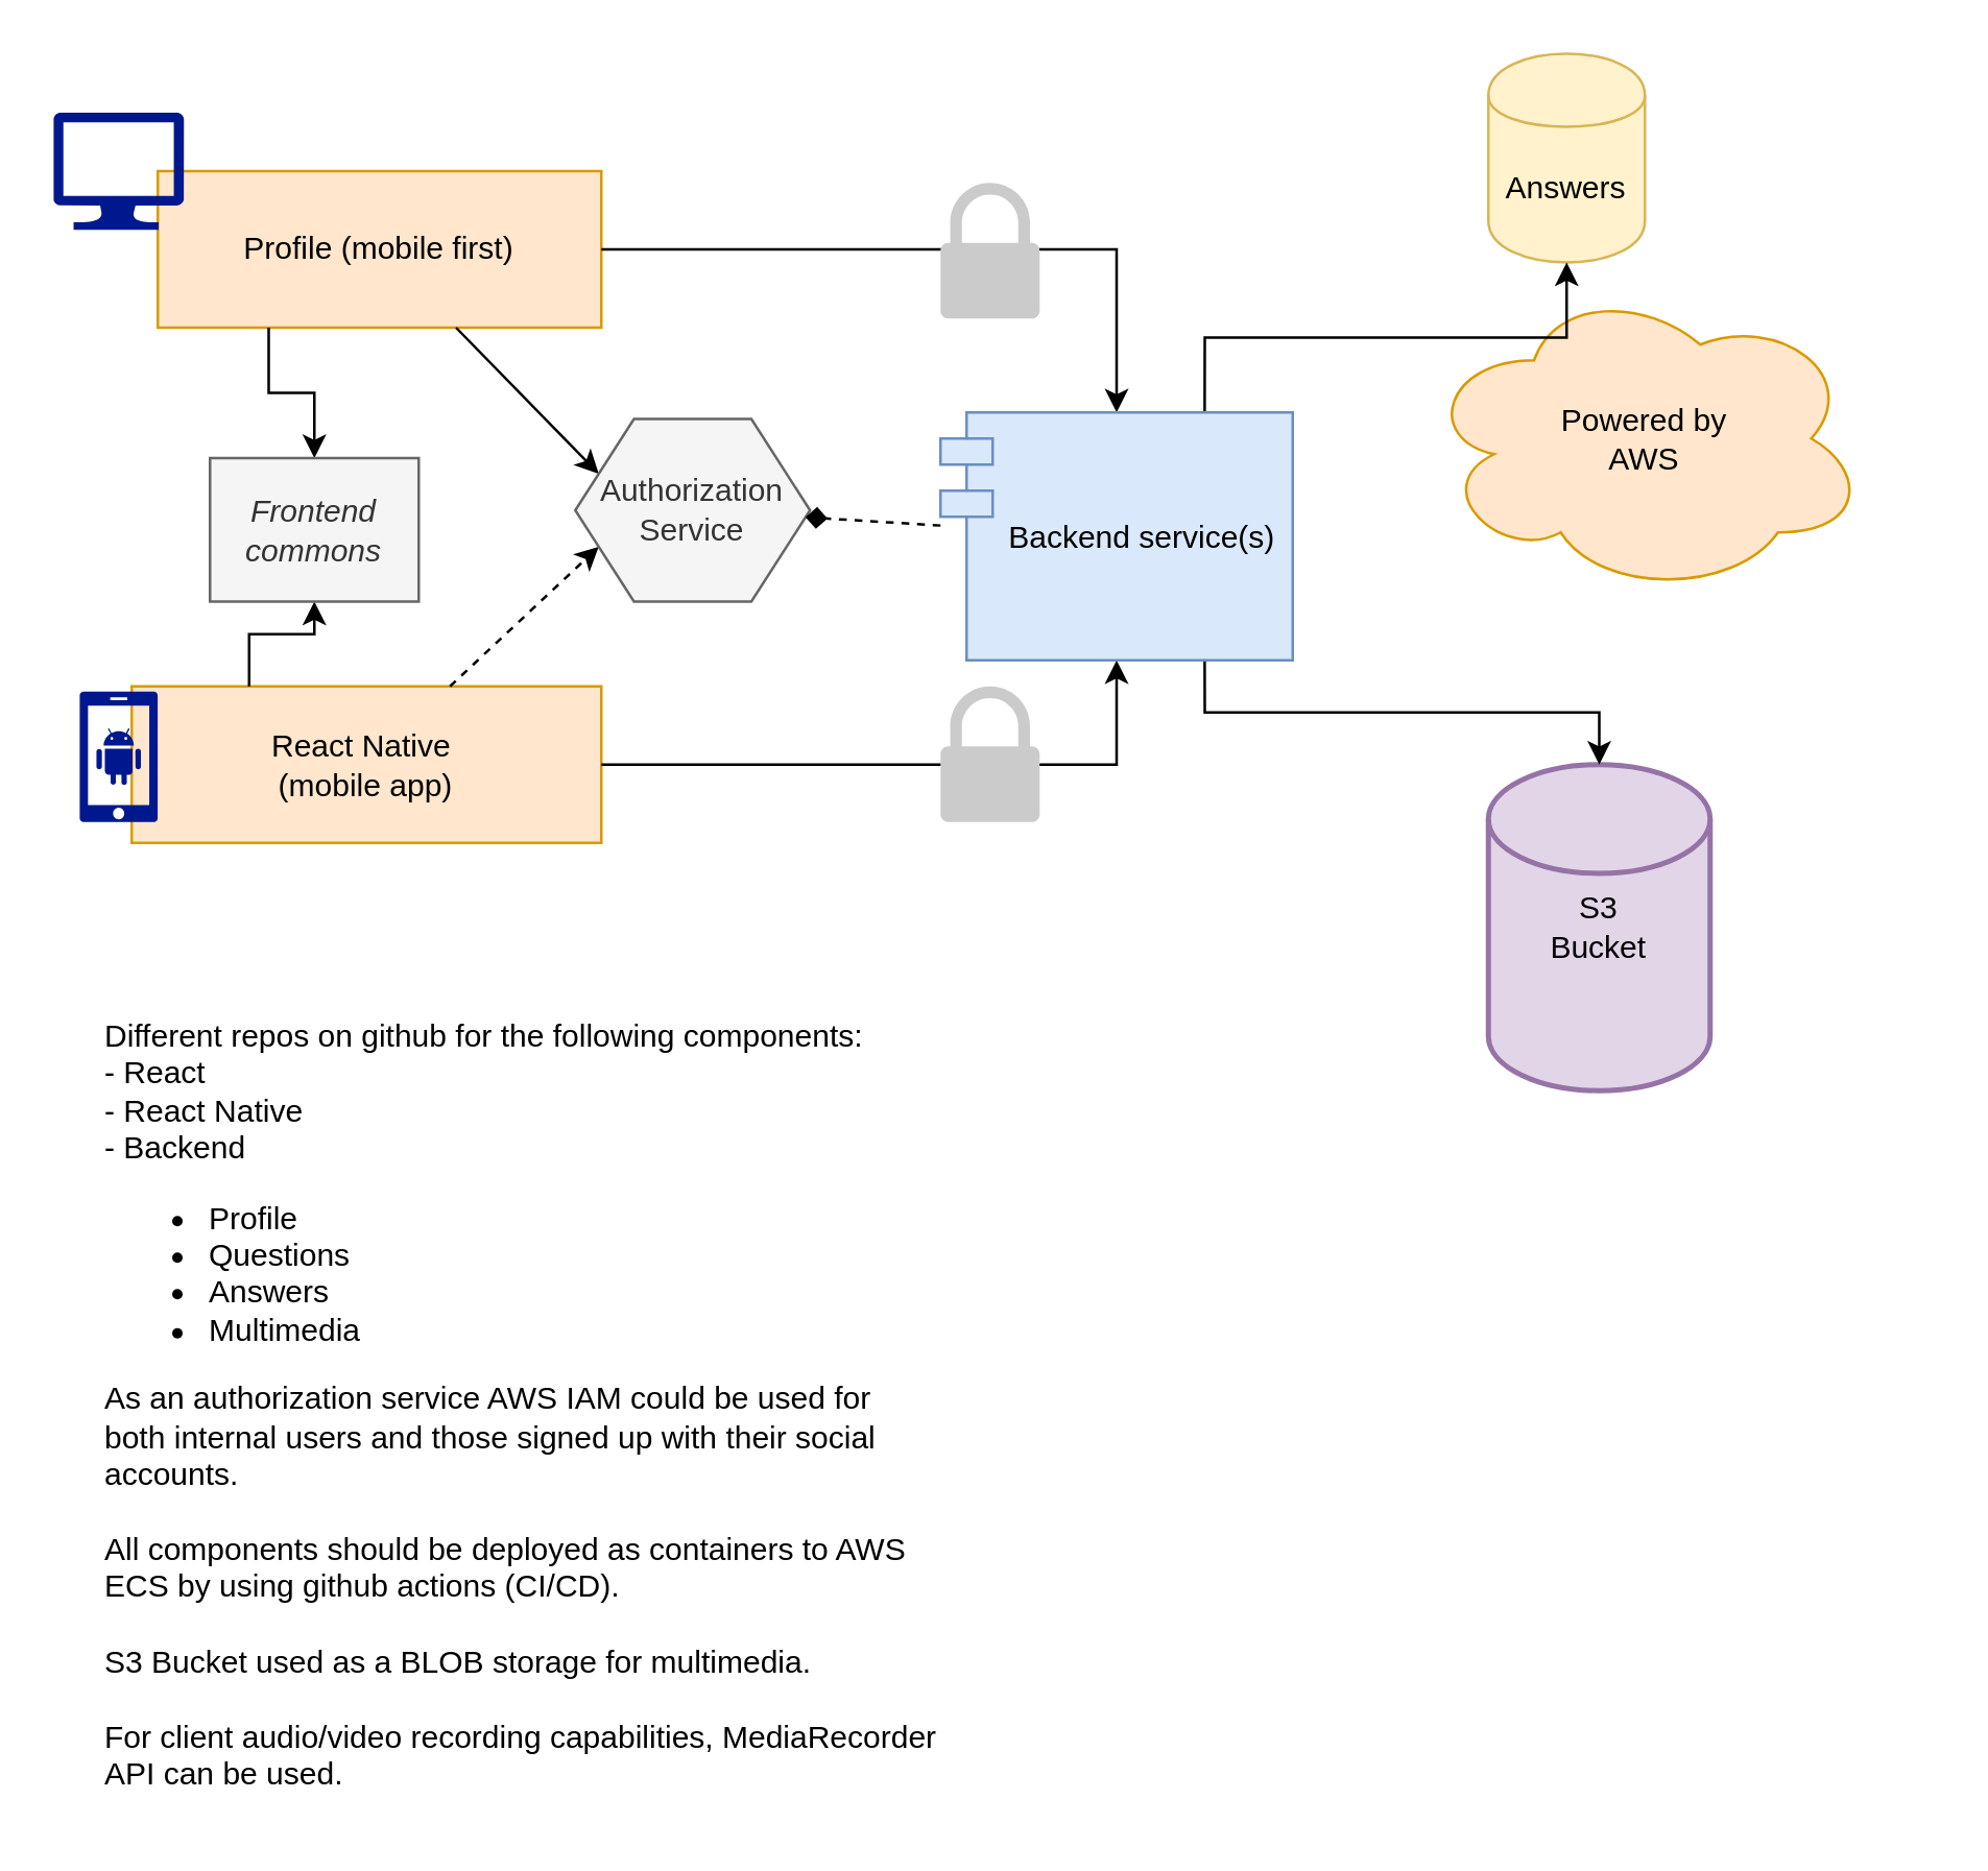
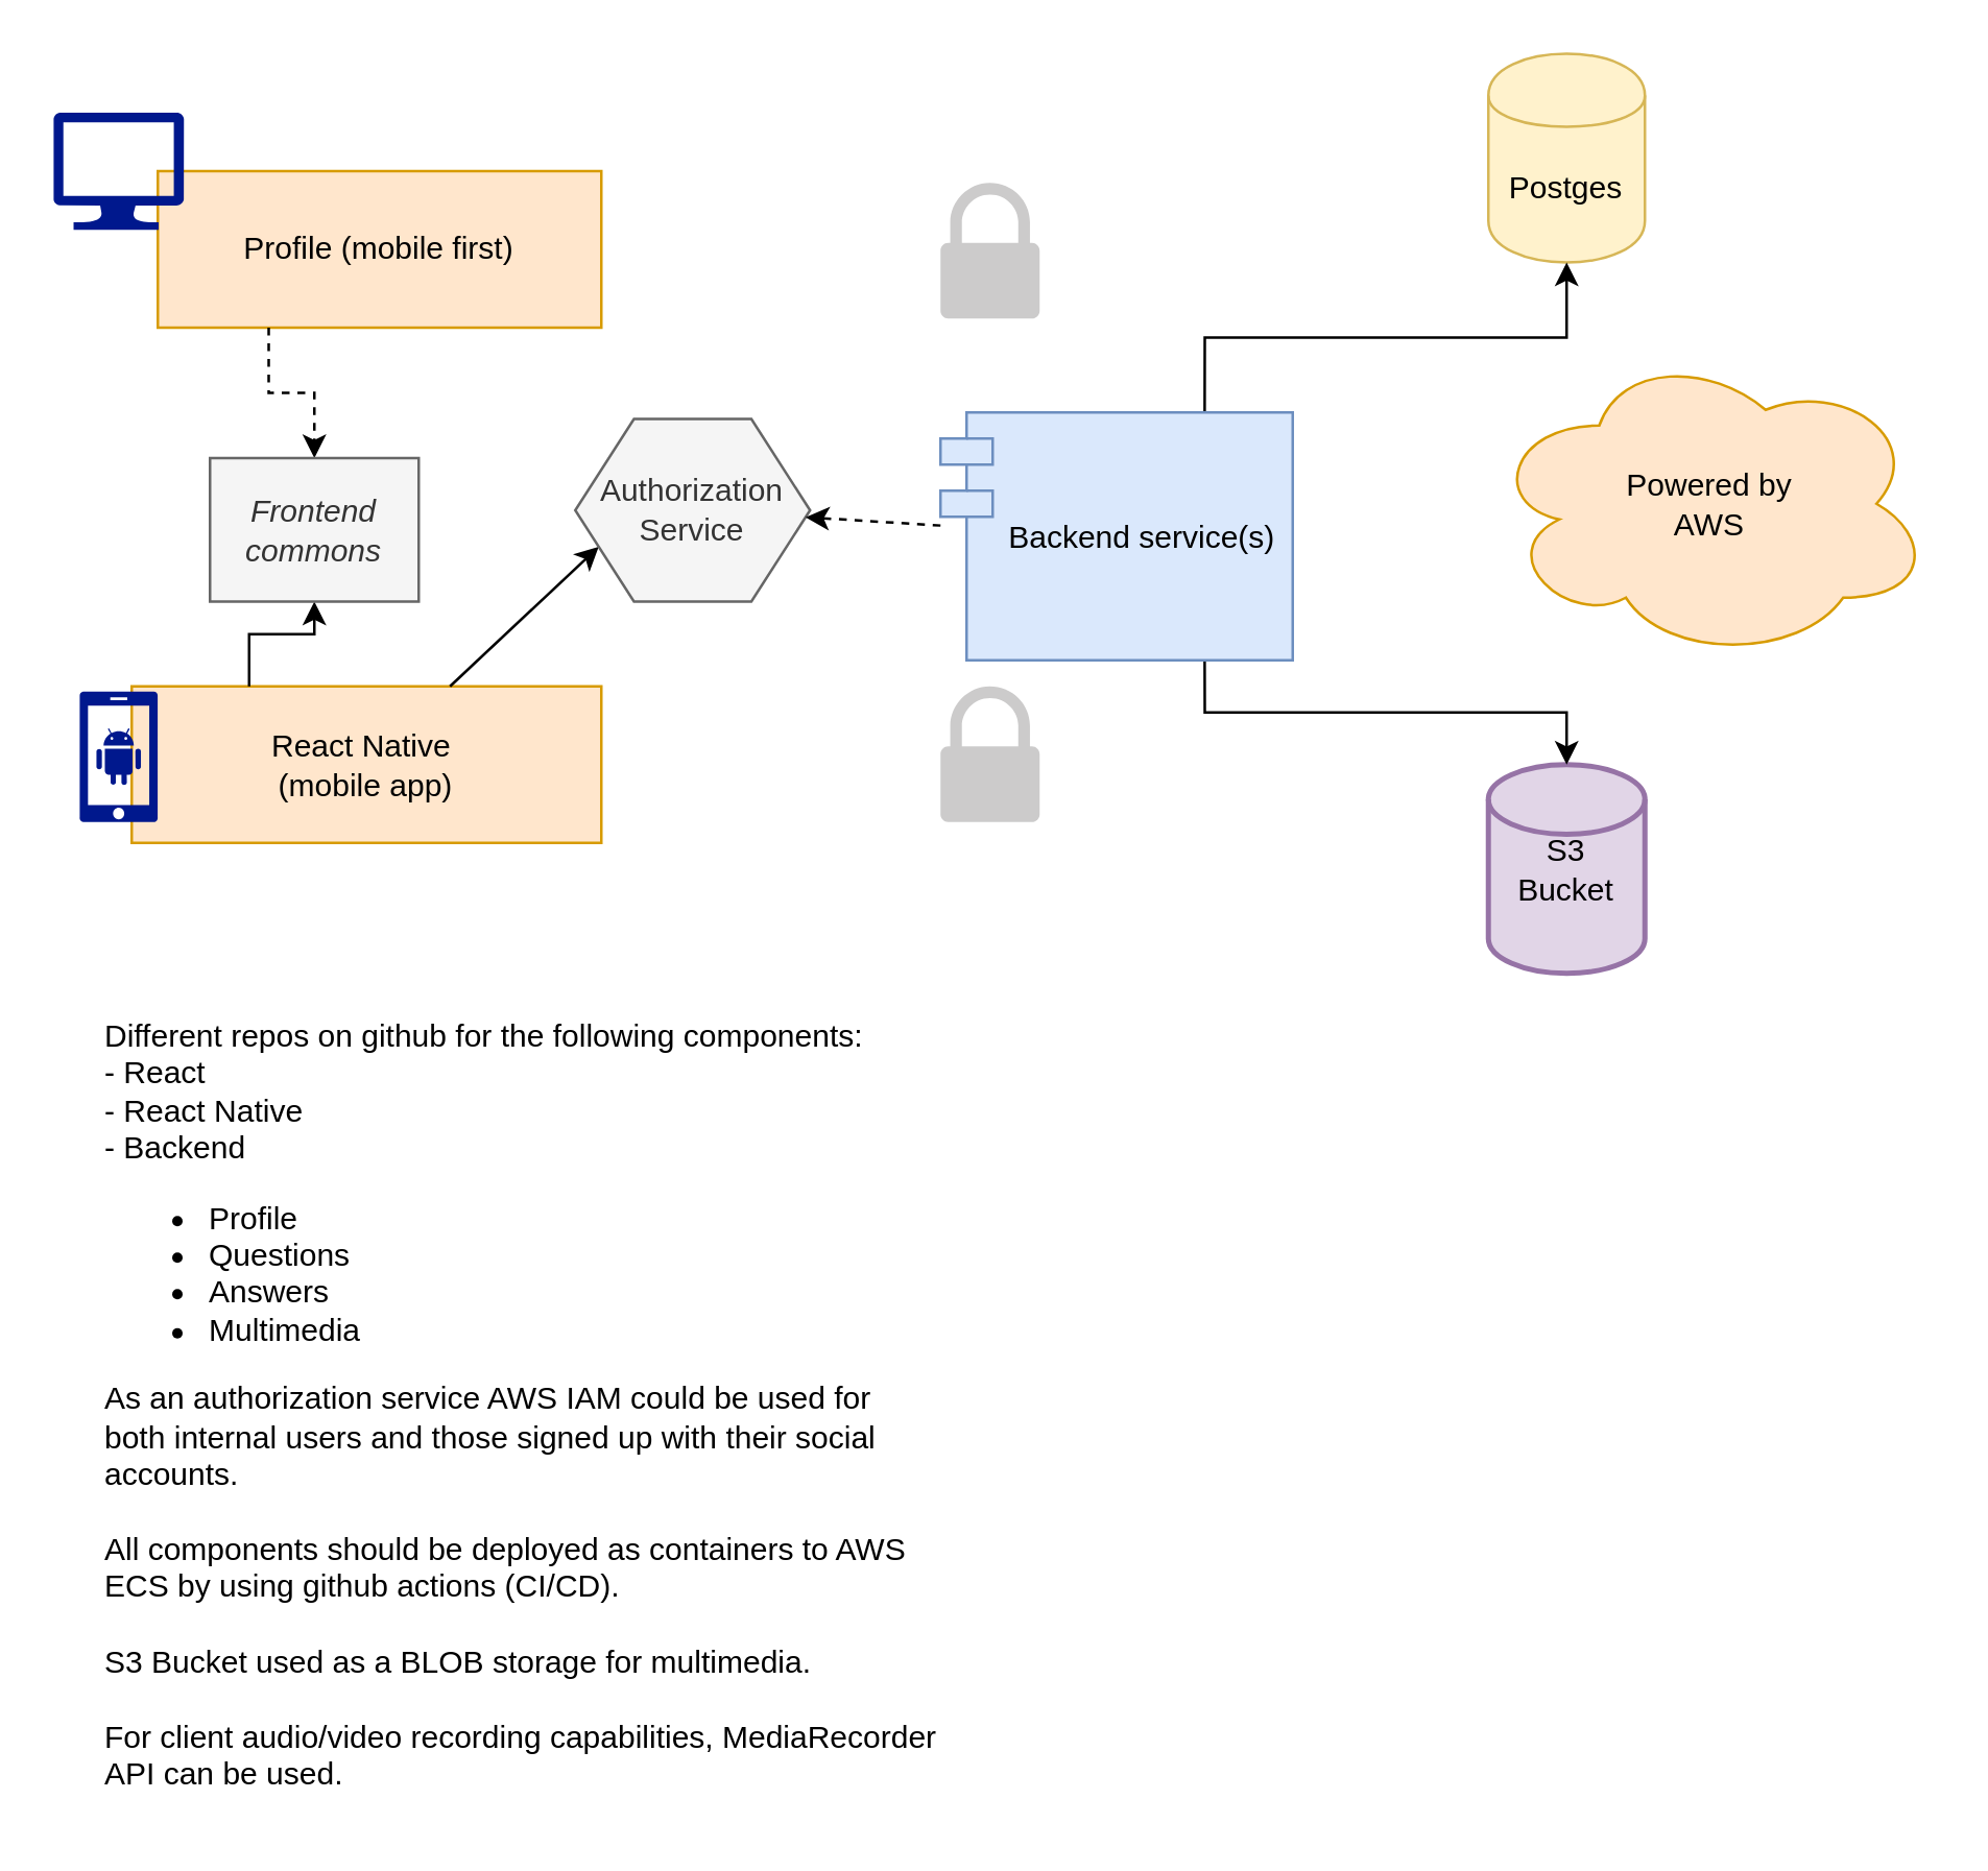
- <mxCell id="12" value="Answers" style="shape=cylinder;whiteSpace=wrap;html=1;boundedLbl=1;backgroundOutline=1;fillColor=#fff2cc;strokeColor=#d6b656;" parent="1" vertex="1"><mxGeometry x="570" y="20" width="60" height="80" as="geometry" /></mxCell>
+ <mxCell id="12" value="Postges" style="shape=cylinder;whiteSpace=wrap;html=1;boundedLbl=1;backgroundOutline=1;fillColor=#fff2cc;strokeColor=#d6b656;" parent="1" vertex="1"><mxGeometry x="570" y="20" width="60" height="80" as="geometry" /></mxCell>
- <mxCell id="6" style="edgeStyle=orthogonalEdgeStyle;rounded=0;orthogonalLoop=1;jettySize=auto;html=1;" parent="1" source="3" target="19" edge="1"><mxGeometry relative="1" as="geometry" /></mxCell>
- <mxCell id="8" style="edgeStyle=orthogonalEdgeStyle;rounded=0;orthogonalLoop=1;jettySize=auto;html=1;entryX=0.5;entryY=0;entryDx=0;entryDy=0;exitX=0.25;exitY=1;exitDx=0;exitDy=0;" parent="1" source="3" target="26" edge="1"><mxGeometry relative="1" as="geometry" /></mxCell>
+ <mxCell id="8" style="edgeStyle=orthogonalEdgeStyle;rounded=0;orthogonalLoop=1;jettySize=auto;html=1;entryX=0.5;entryY=0;entryDx=0;entryDy=0;exitX=0.25;exitY=1;exitDx=0;exitDy=0;dashed=1;" parent="1" source="3" target="26" edge="1"><mxGeometry relative="1" as="geometry" /></mxCell>
- <mxCell id="7" style="rounded=0;orthogonalLoop=1;jettySize=auto;html=1;entryX=0;entryY=0.25;entryDx=0;entryDy=0;" parent="1" source="3" target="14" edge="1"><mxGeometry relative="1" as="geometry" /></mxCell>
- <mxCell id="13" value="Powered by &lt;br&gt;AWS" style="ellipse;shape=cloud;whiteSpace=wrap;html=1;fillColor=#ffe6cc;strokeColor=#d79b00;" parent="1" vertex="1"><mxGeometry x="545" y="107.5" width="170" height="120" as="geometry" /></mxCell>
+ <mxCell id="13" value="Powered by &lt;br&gt;AWS" style="ellipse;shape=cloud;whiteSpace=wrap;html=1;fillColor=#ffe6cc;strokeColor=#d79b00;" parent="1" vertex="1"><mxGeometry x="570" y="132.5" width="170" height="120" as="geometry" /></mxCell>
- <mxCell id="18" value="" style="edgeStyle=none;rounded=0;orthogonalLoop=1;jettySize=auto;html=1;dashed=1;endArrow=diamond;" parent="1" source="19" target="14" edge="1"><mxGeometry relative="1" as="geometry" /></mxCell>
+ <mxCell id="18" value="" style="edgeStyle=none;rounded=0;orthogonalLoop=1;jettySize=auto;html=1;dashed=1;" parent="1" source="19" target="14" edge="1"><mxGeometry relative="1" as="geometry" /></mxCell>
- <mxCell id="9" style="rounded=0;orthogonalLoop=1;jettySize=auto;html=1;entryX=0;entryY=0.75;entryDx=0;entryDy=0;dashed=1;" parent="1" source="2" target="14" edge="1"><mxGeometry relative="1" as="geometry" /></mxCell>
+ <mxCell id="9" style="rounded=0;orthogonalLoop=1;jettySize=auto;html=1;entryX=0;entryY=0.75;entryDx=0;entryDy=0;" parent="1" source="2" target="14" edge="1"><mxGeometry relative="1" as="geometry" /></mxCell>
- <mxCell id="10" style="edgeStyle=orthogonalEdgeStyle;rounded=0;orthogonalLoop=1;jettySize=auto;html=1;entryX=0.5;entryY=1;entryDx=0;entryDy=0;" parent="1" source="2" target="19" edge="1"><mxGeometry relative="1" as="geometry" /></mxCell>
- <mxCell id="15" value="S3&lt;br&gt;Bucket" style="strokeWidth=2;html=1;shape=mxgraph.flowchart.database;whiteSpace=wrap;fillColor=#e1d5e7;strokeColor=#9673a6;" parent="1" vertex="1"><mxGeometry x="570" y="292.5" width="85" height="125" as="geometry" /></mxCell>
+ <mxCell id="15" value="S3&lt;br&gt;Bucket" style="strokeWidth=2;html=1;shape=mxgraph.flowchart.database;whiteSpace=wrap;fillColor=#e1d5e7;strokeColor=#9673a6;" parent="1" vertex="1"><mxGeometry x="570" y="292.5" width="60" height="80" as="geometry" /></mxCell>
